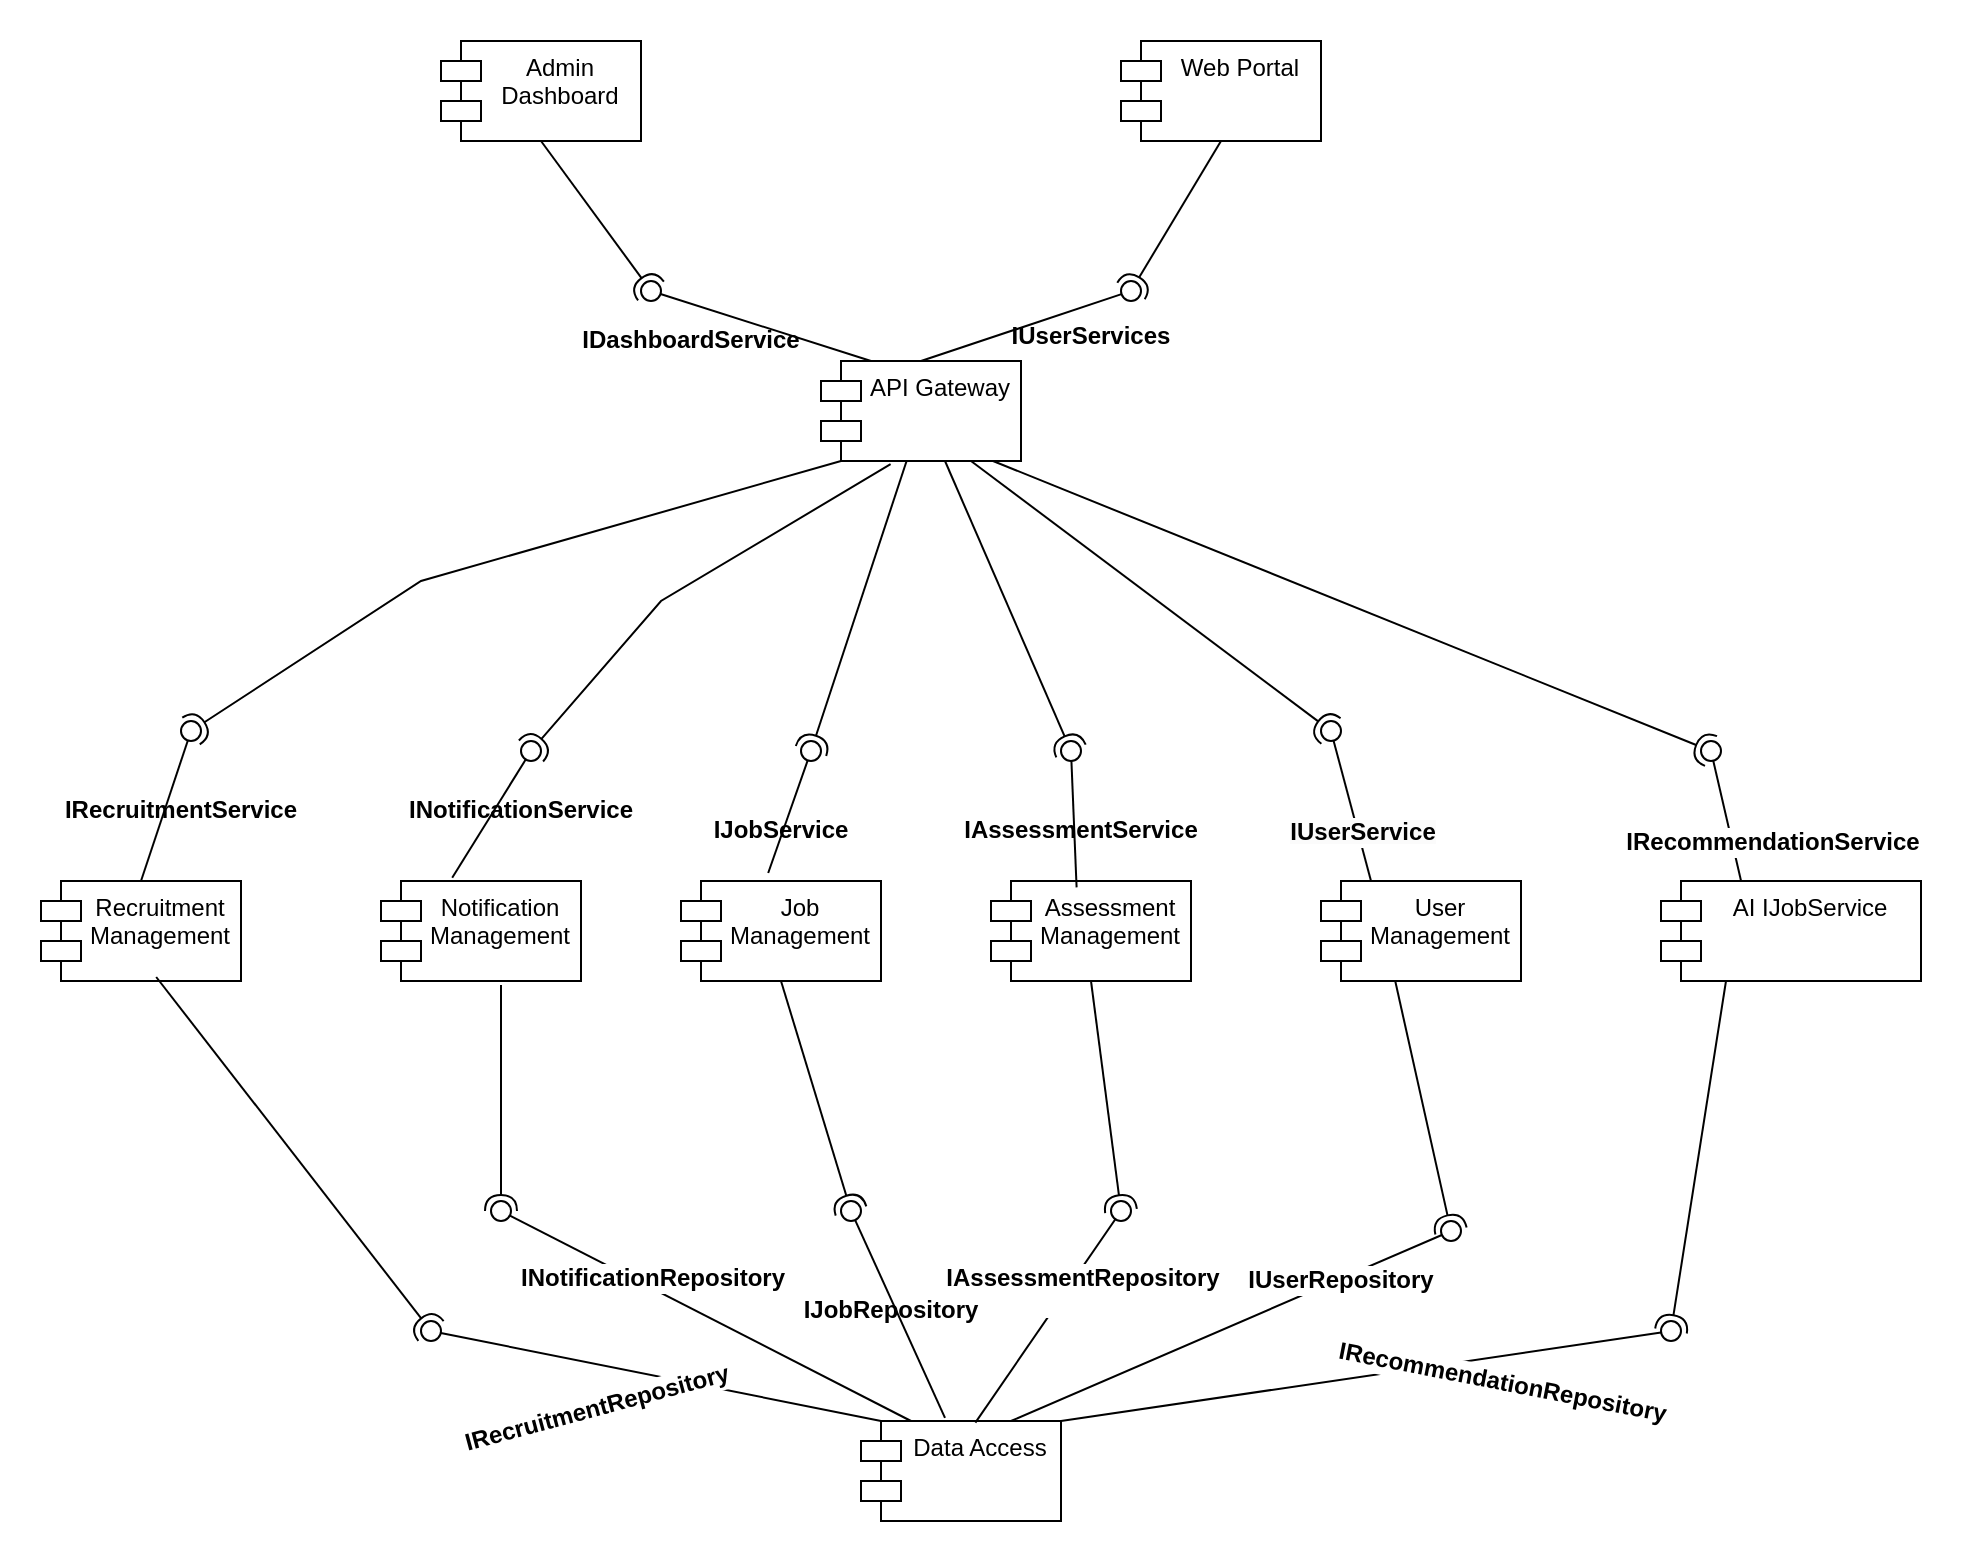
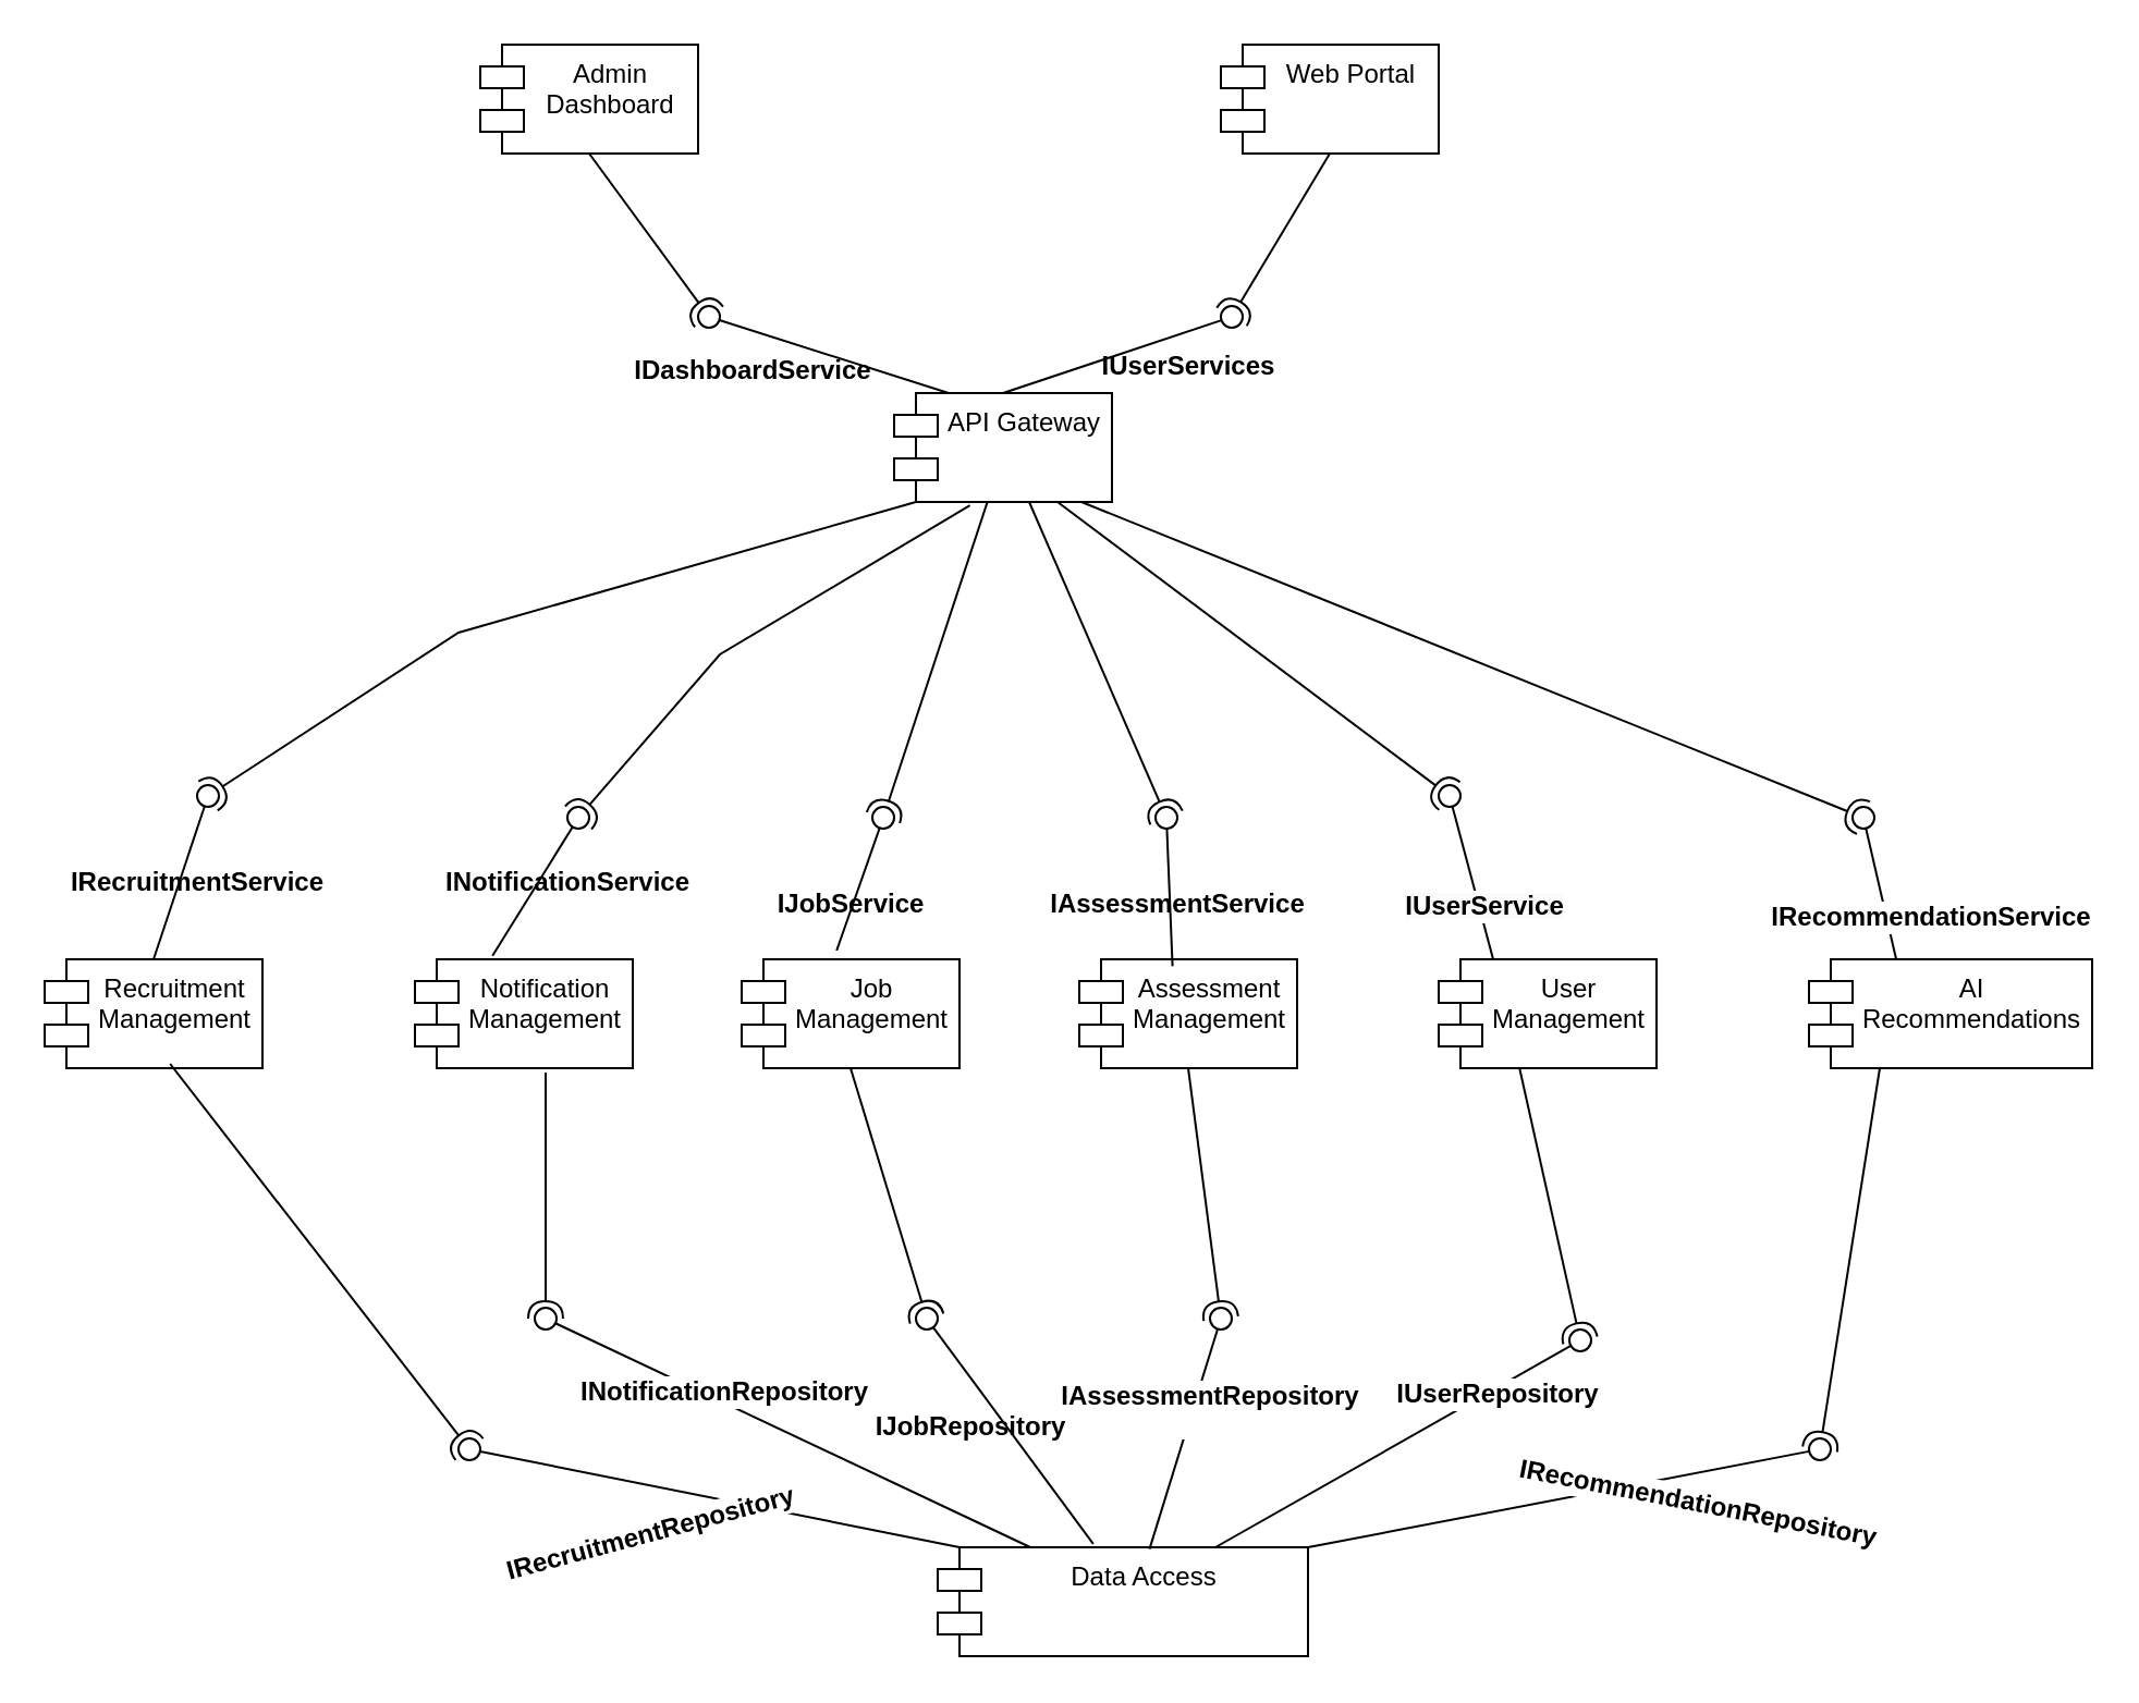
- <mxCell id="13" value="AI IJobService&lt;div&gt;&lt;br&gt;&lt;/div&gt;" style="shape=module;align=left;spacingLeft=20;align=center;verticalAlign=top;whiteSpace=wrap;html=1;" parent="1" vertex="1"><mxGeometry x="830" y="440" width="130" height="50" as="geometry" /></mxCell>
+ <mxCell id="13" value="AI Recommendations&lt;div&gt;&lt;br&gt;&lt;/div&gt;" style="shape=module;align=left;spacingLeft=20;align=center;verticalAlign=top;whiteSpace=wrap;html=1;" parent="1" vertex="1"><mxGeometry x="830" y="440" width="130" height="50" as="geometry" /></mxCell>
- <mxCell id="38" value="Data Access" style="shape=module;align=left;spacingLeft=20;align=center;verticalAlign=top;whiteSpace=wrap;html=1;" parent="1" vertex="1"><mxGeometry x="430" y="710" width="100" height="50" as="geometry" /></mxCell>
+ <mxCell id="38" value="Data Access" style="shape=module;align=left;spacingLeft=20;align=center;verticalAlign=top;whiteSpace=wrap;html=1;" parent="1" vertex="1"><mxGeometry x="430" y="710" width="170" height="50" as="geometry" /></mxCell>
